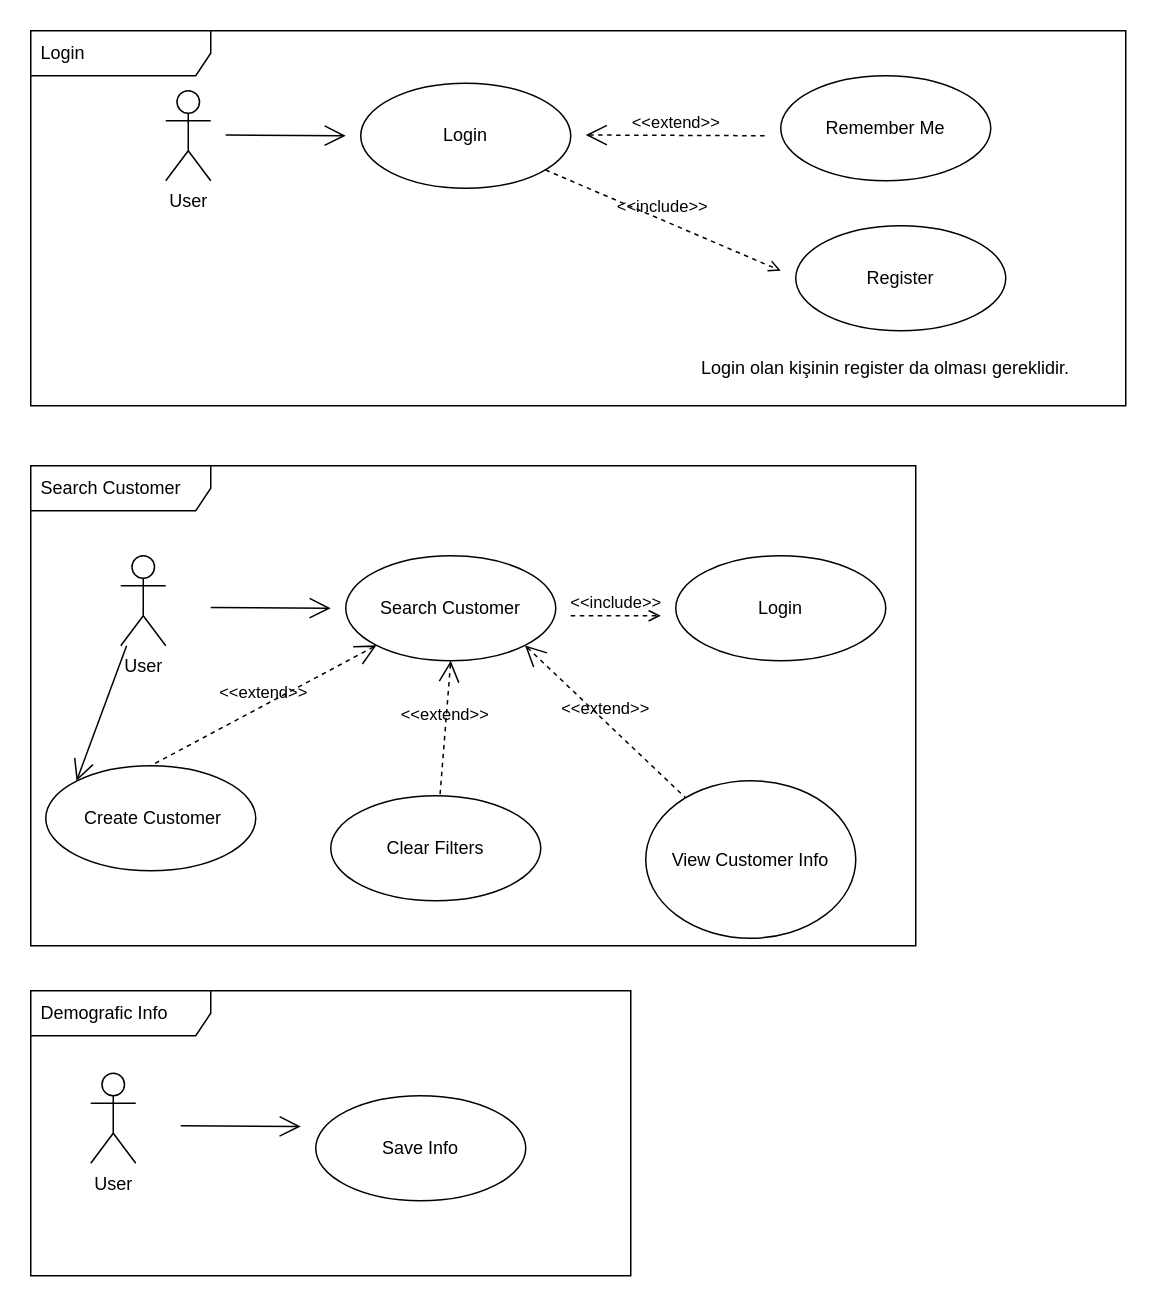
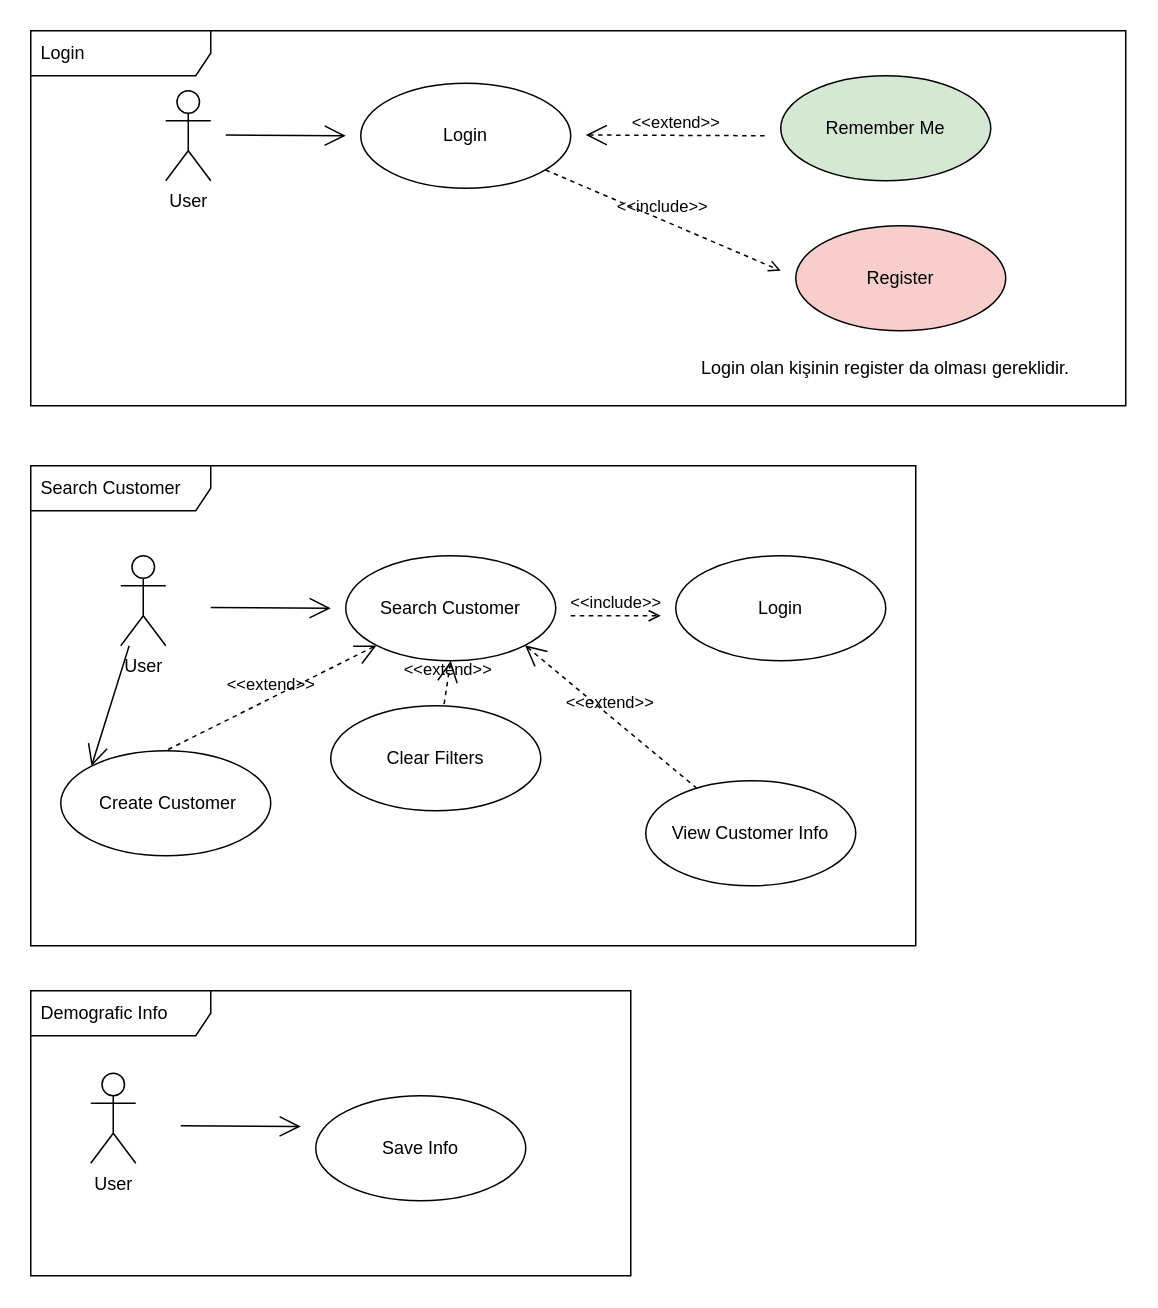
- <mxCell id="7" value="Remember Me" style="ellipse;whiteSpace=wrap;html=1;" vertex="1" parent="1"><mxGeometry x="520" y="50" width="140" height="70" as="geometry" /></mxCell>
+ <mxCell id="7" value="Remember Me" style="ellipse;whiteSpace=wrap;html=1;fillColor=#d5e8d4;" vertex="1" parent="1"><mxGeometry x="520" y="50" width="140" height="70" as="geometry" /></mxCell>
- <mxCell id="9" value="Register" style="ellipse;whiteSpace=wrap;html=1;" vertex="1" parent="1"><mxGeometry x="530" y="150" width="140" height="70" as="geometry" /></mxCell>
+ <mxCell id="9" value="Register" style="ellipse;whiteSpace=wrap;html=1;fillColor=#f8cecc;" vertex="1" parent="1"><mxGeometry x="530" y="150" width="140" height="70" as="geometry" /></mxCell>
- <mxCell id="14" value="&amp;nbsp;Create Customer" style="ellipse;whiteSpace=wrap;html=1;" vertex="1" parent="1"><mxGeometry x="30" y="510" width="140" height="70" as="geometry" /></mxCell>
+ <mxCell id="14" value="&amp;nbsp;Create Customer" style="ellipse;whiteSpace=wrap;html=1;" vertex="1" parent="1"><mxGeometry x="40" y="500" width="140" height="70" as="geometry" /></mxCell>
- <mxCell id="25" value="Clear Filters" style="ellipse;whiteSpace=wrap;html=1;" vertex="1" parent="1"><mxGeometry x="220" y="530" width="140" height="70" as="geometry" /></mxCell>
+ <mxCell id="25" value="Clear Filters" style="ellipse;whiteSpace=wrap;html=1;" vertex="1" parent="1"><mxGeometry x="220" y="470" width="140" height="70" as="geometry" /></mxCell>
- <mxCell id="23" value="View Customer Info" style="ellipse;whiteSpace=wrap;html=1;" vertex="1" parent="1"><mxGeometry x="430" y="520" width="140" height="105" as="geometry" /></mxCell>
+ <mxCell id="23" value="View Customer Info" style="ellipse;whiteSpace=wrap;html=1;" vertex="1" parent="1"><mxGeometry x="430" y="520" width="140" height="70" as="geometry" /></mxCell>
